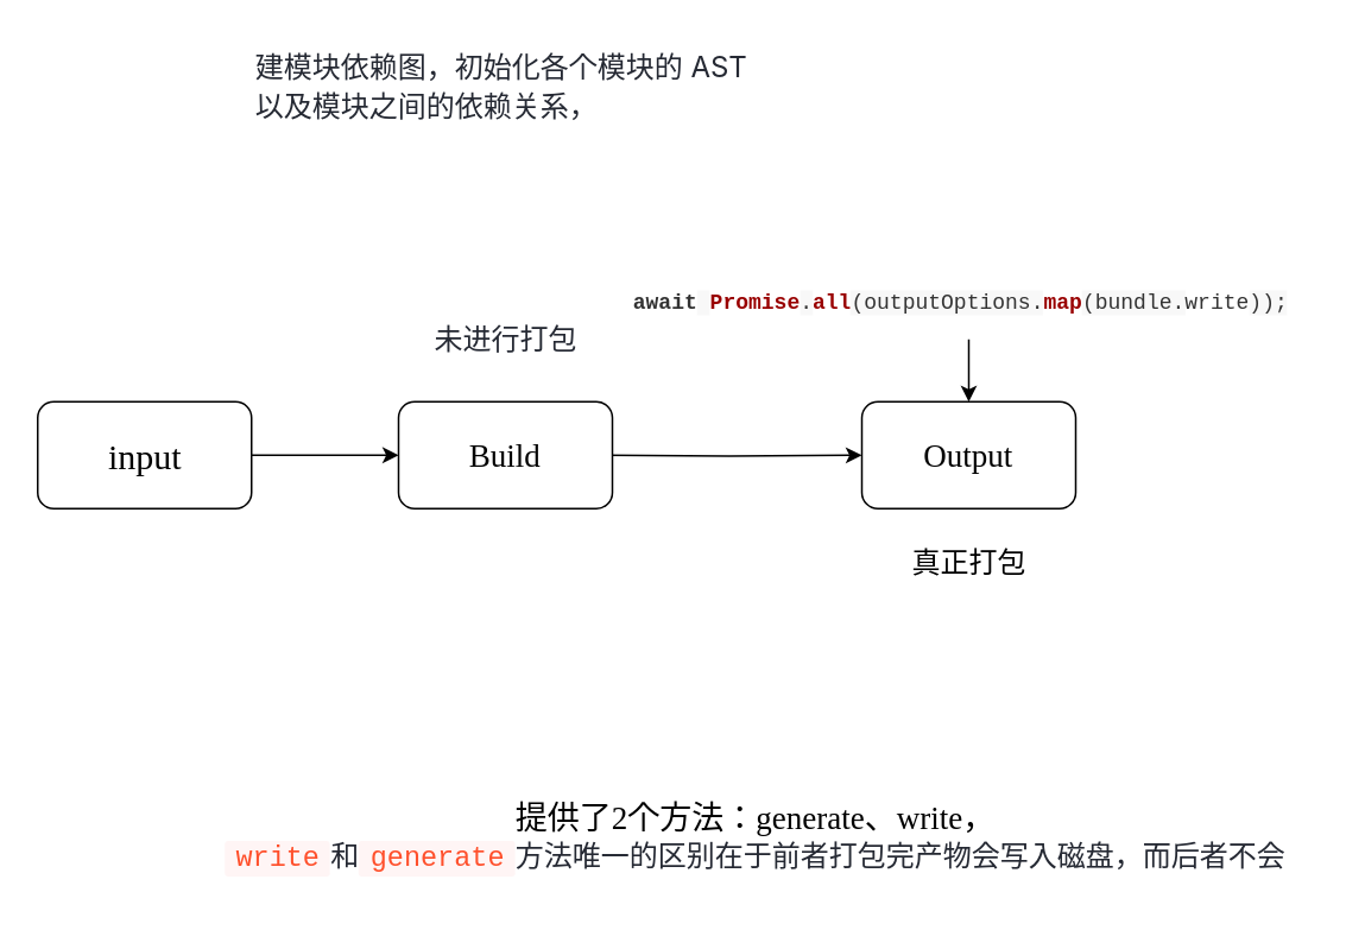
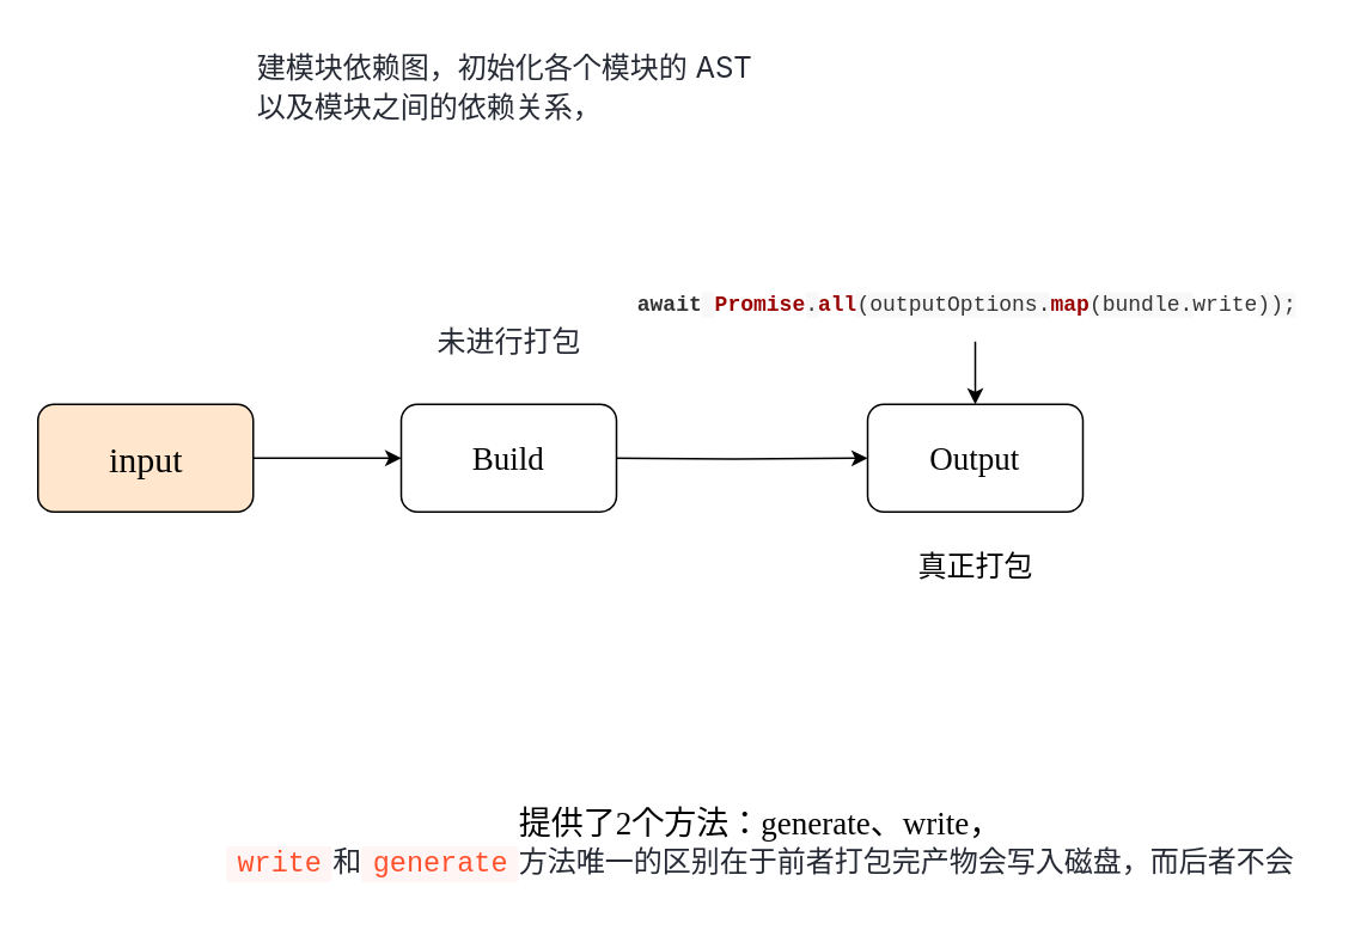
- <mxCell id="3" value="&lt;font style=&quot;font-size: 20px;&quot;&gt;input&lt;/font&gt;" style="rounded=1;whiteSpace=wrap;html=1;fontSize=20;fontFamily=Verdana;" vertex="1" parent="1"><mxGeometry x="20.5" y="225" width="120" height="60" as="geometry" /></mxCell>
+ <mxCell id="3" value="&lt;font style=&quot;font-size: 20px;&quot;&gt;input&lt;/font&gt;" style="rounded=1;whiteSpace=wrap;html=1;fontSize=20;fontFamily=Verdana;fillColor=#ffe6cc;" vertex="1" parent="1"><mxGeometry x="20.5" y="225" width="120" height="60" as="geometry" /></mxCell>
